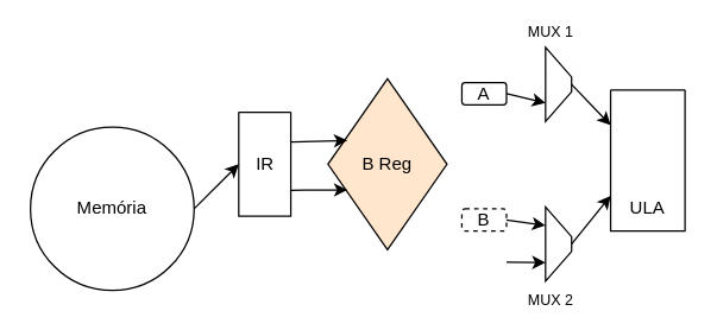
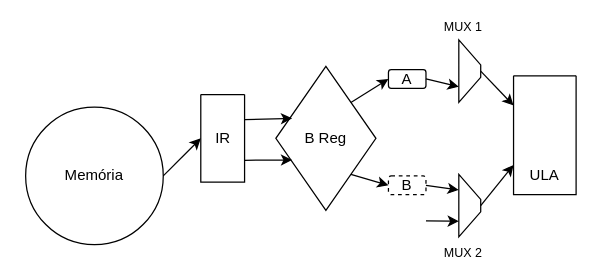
+ <mxCell id="11" value="" style="endArrow=classic;html=1;rounded=0;exitX=1;exitY=0;exitDx=0;exitDy=0;entryX=0;entryY=0.5;entryDx=0;entryDy=0;" edge="1" parent="1" source="6" target="10"><mxGeometry width="50" height="50" relative="1" as="geometry"><mxPoint x="250" y="160" as="sourcePoint" /><mxPoint x="300" y="110" as="targetPoint" /></mxGeometry></mxCell>
- <mxCell id="6" value="B Reg" style="rhombus;whiteSpace=wrap;html=1;fillColor=#ffe6cc;" vertex="1" parent="1"><mxGeometry x="220" y="52.5" width="80" height="115" as="geometry" /></mxCell>
+ <mxCell id="6" value="B Reg" style="rhombus;whiteSpace=wrap;html=1;" vertex="1" parent="1"><mxGeometry x="220" y="52.5" width="80" height="115" as="geometry" /></mxCell>
+ <mxCell id="13" value="" style="endArrow=classic;html=1;rounded=0;exitX=1;exitY=1;exitDx=0;exitDy=0;entryX=0;entryY=0.5;entryDx=0;entryDy=0;" edge="1" parent="1" source="6" target="9"><mxGeometry width="50" height="50" relative="1" as="geometry"><mxPoint x="280" y="145" as="sourcePoint" /><mxPoint x="310" y="137" as="targetPoint" /></mxGeometry></mxCell>
